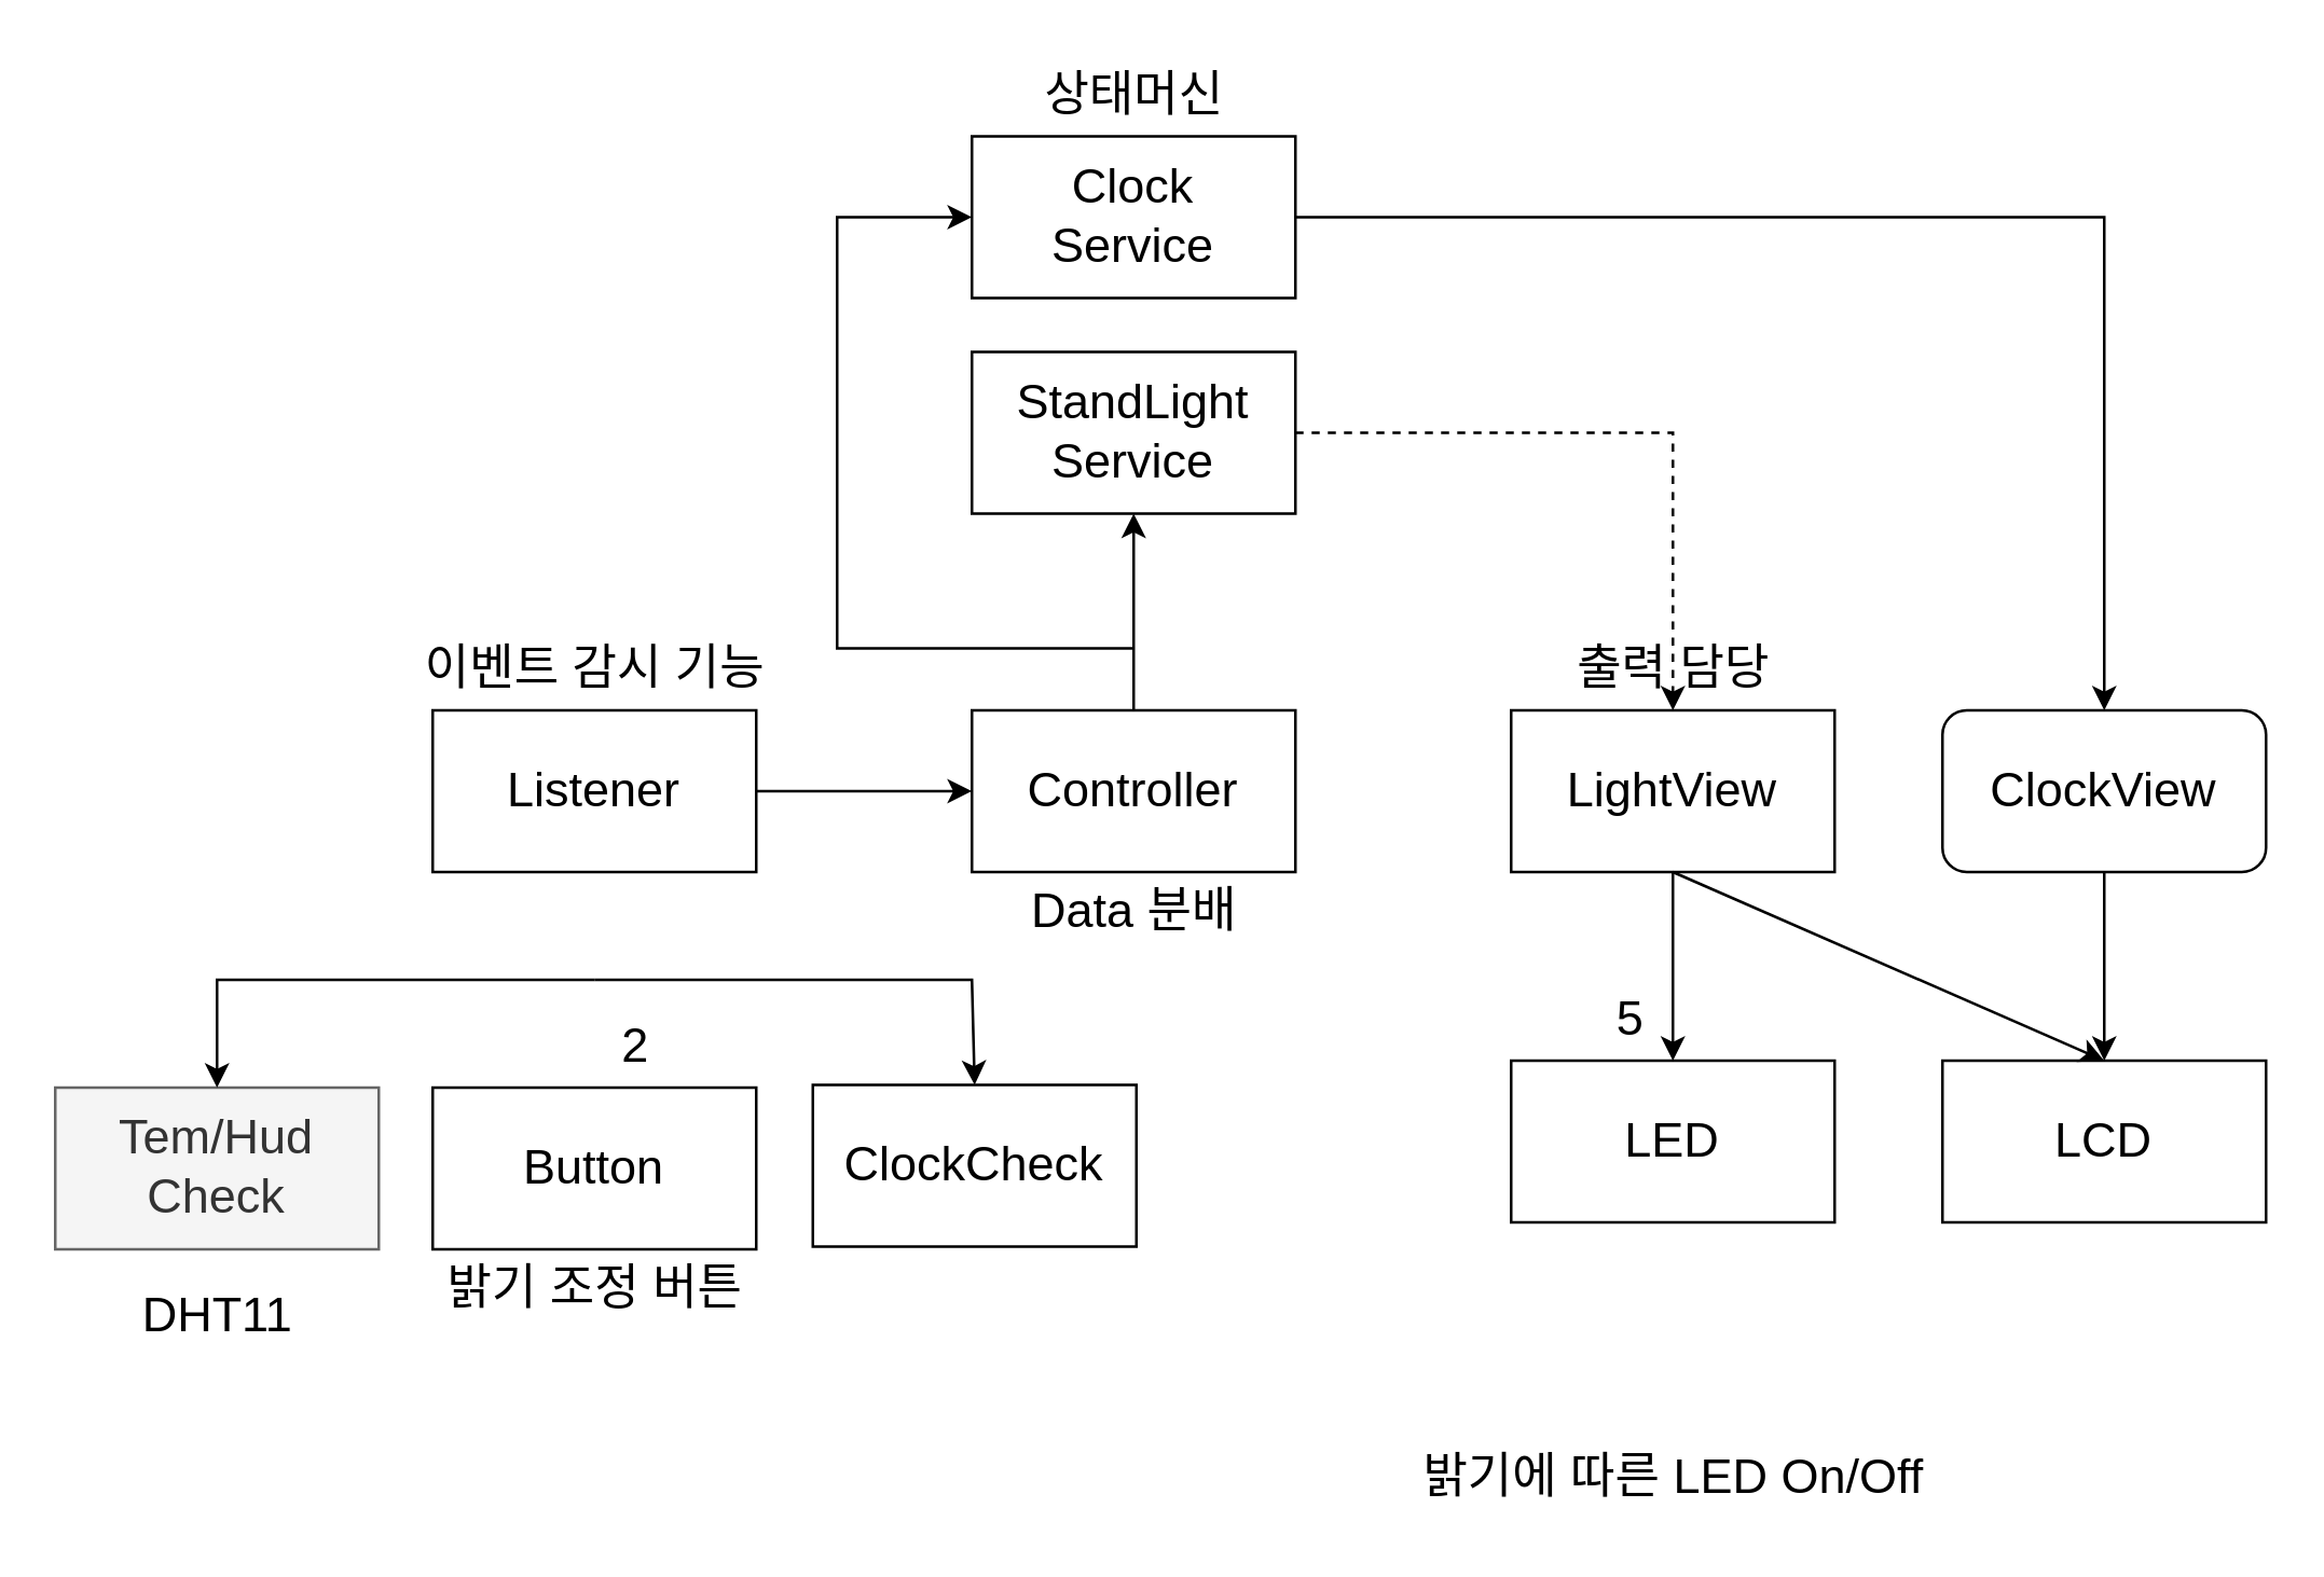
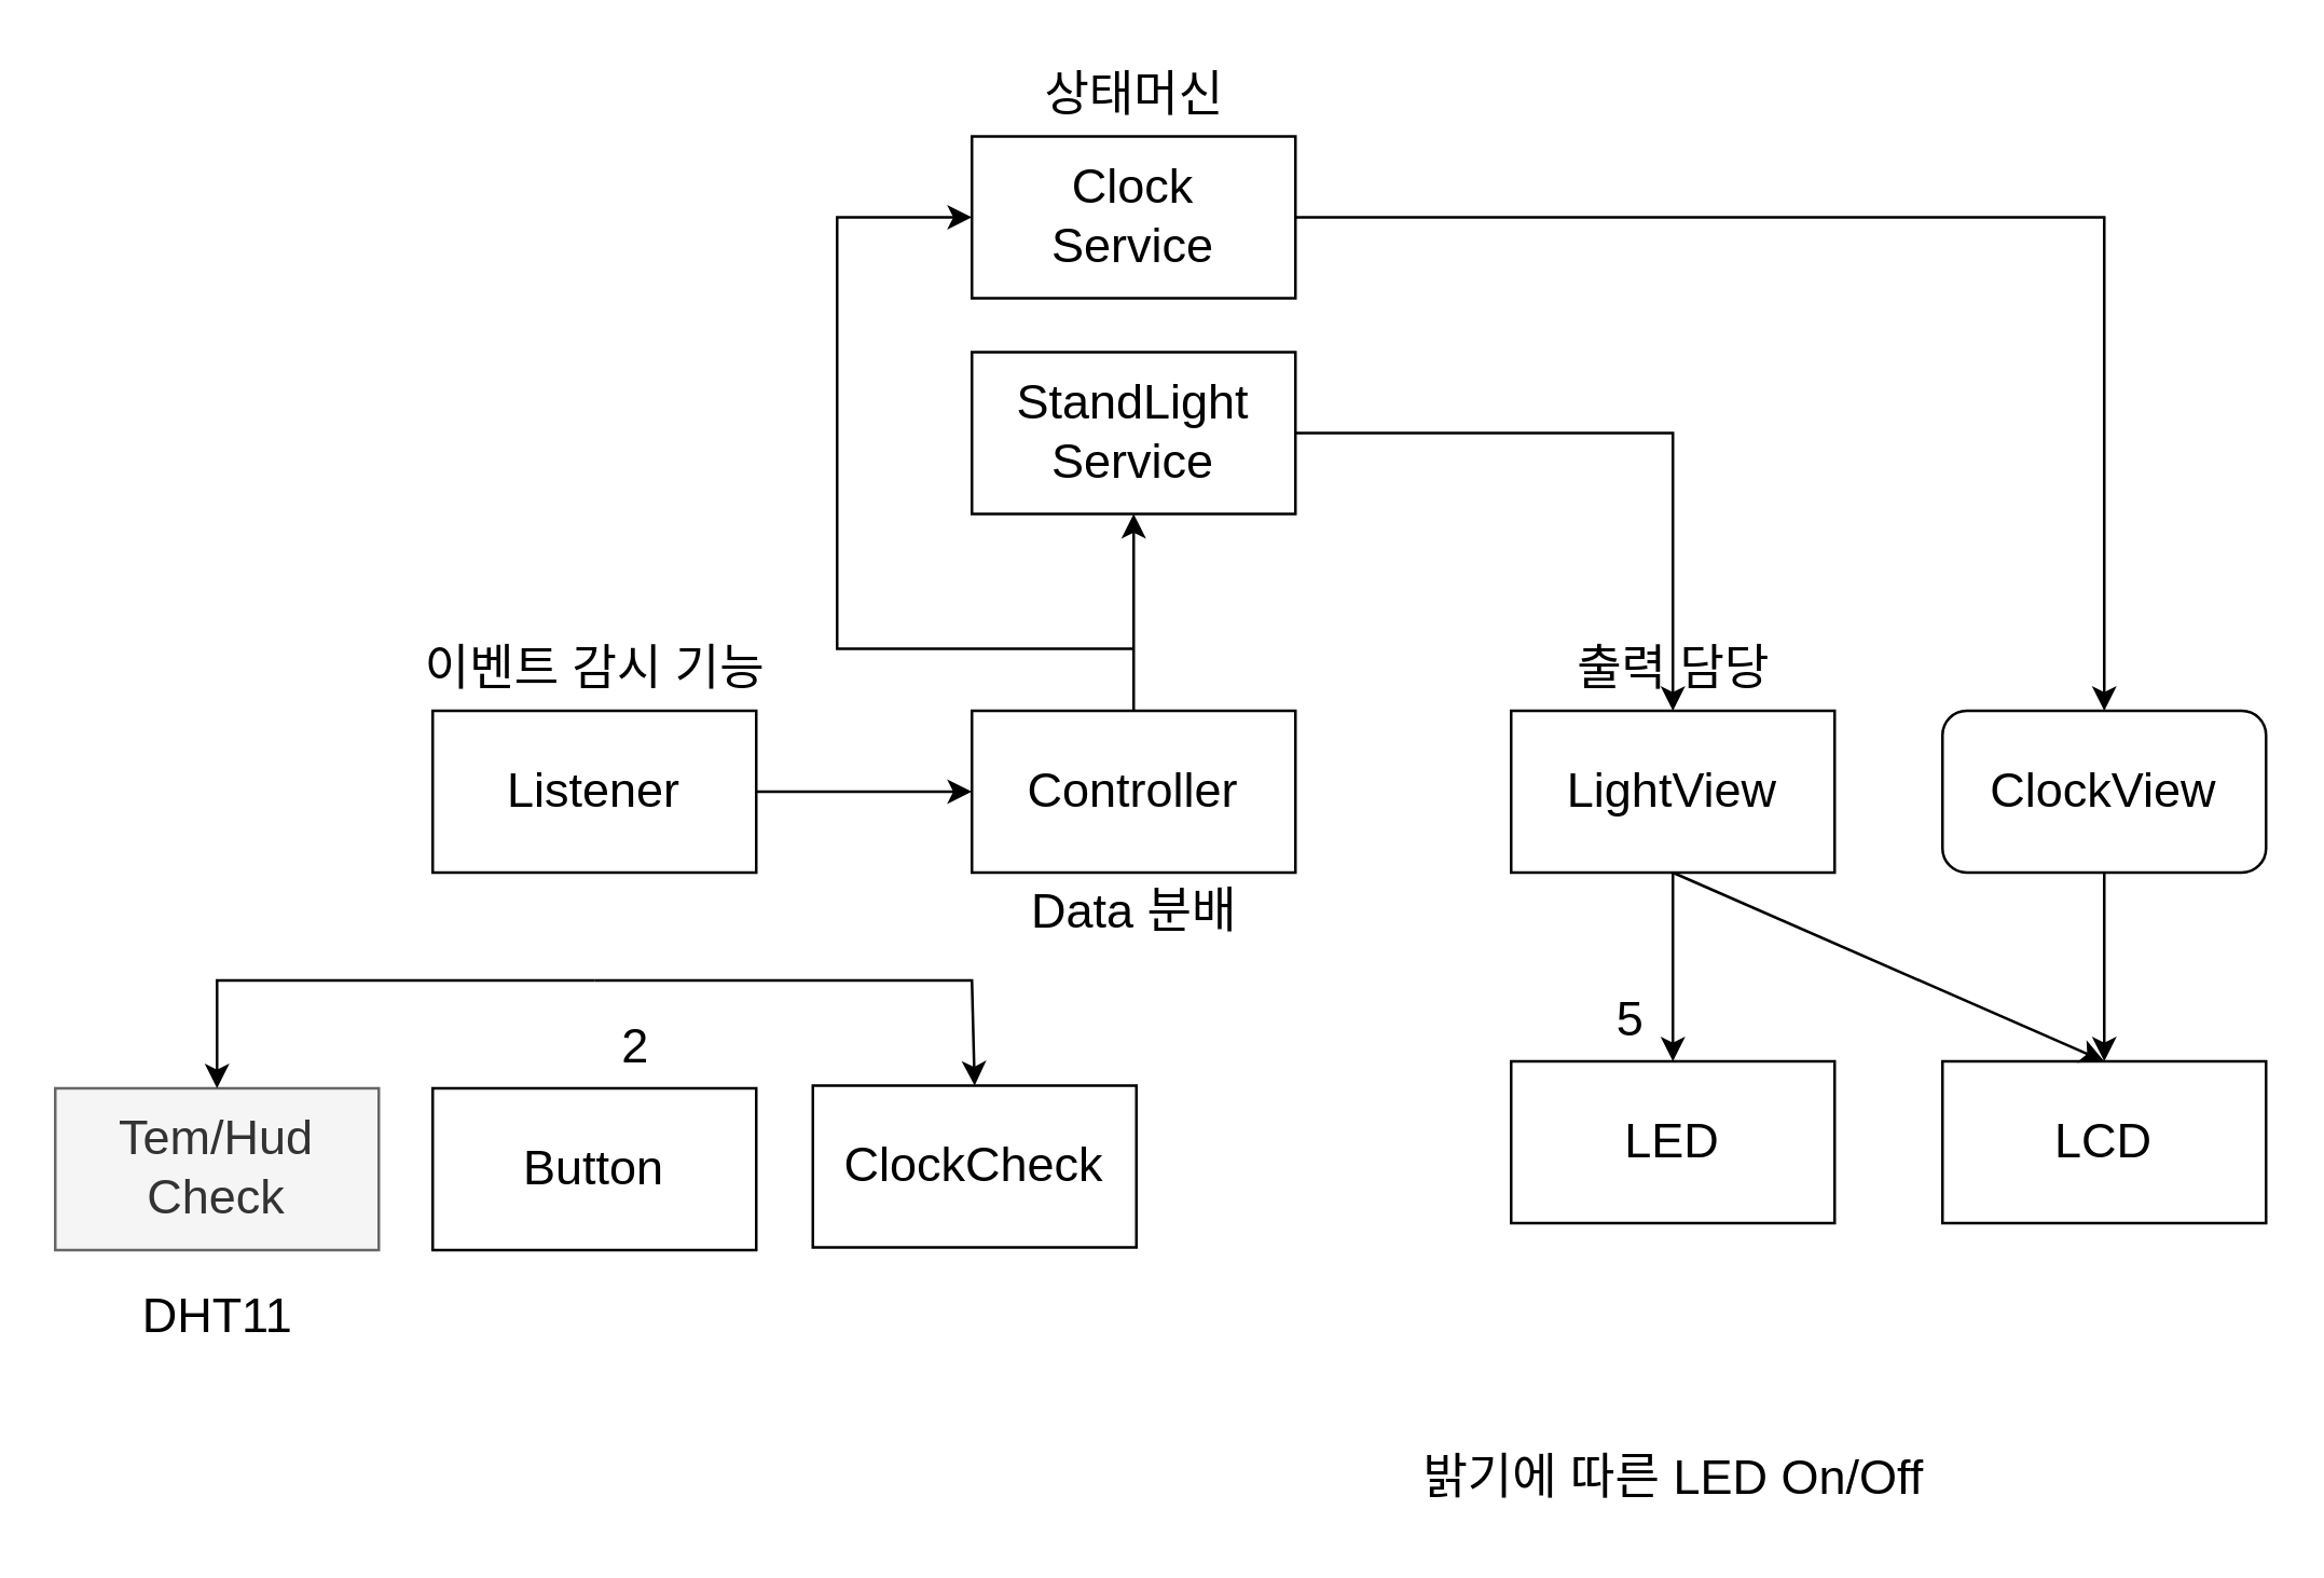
- <mxCell id="10" style="edgeStyle=orthogonalEdgeStyle;html=1;exitX=1;exitY=0.5;exitDx=0;exitDy=0;entryX=0.5;entryY=0;entryDx=0;entryDy=0;fontSize=18;rounded=0;dashed=1;" parent="1" source="11" target="8" edge="1"><mxGeometry relative="1" as="geometry" /></mxCell>
+ <mxCell id="10" style="edgeStyle=orthogonalEdgeStyle;html=1;exitX=1;exitY=0.5;exitDx=0;exitDy=0;entryX=0.5;entryY=0;entryDx=0;entryDy=0;fontSize=18;rounded=0;" parent="1" source="11" target="8" edge="1"><mxGeometry relative="1" as="geometry" /></mxCell>
- <mxCell id="13" value="밝기 조정 버튼" style="text;html=1;align=center;verticalAlign=middle;resizable=0;points=[];autosize=1;strokeColor=none;fillColor=none;fontSize=18;" parent="1" vertex="1"><mxGeometry x="155" y="463" width="130" height="30" as="geometry" /></mxCell>
